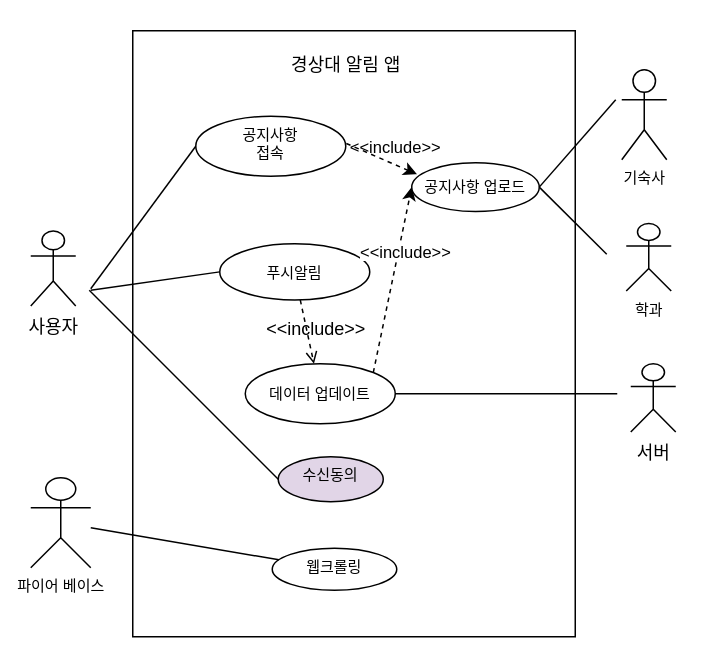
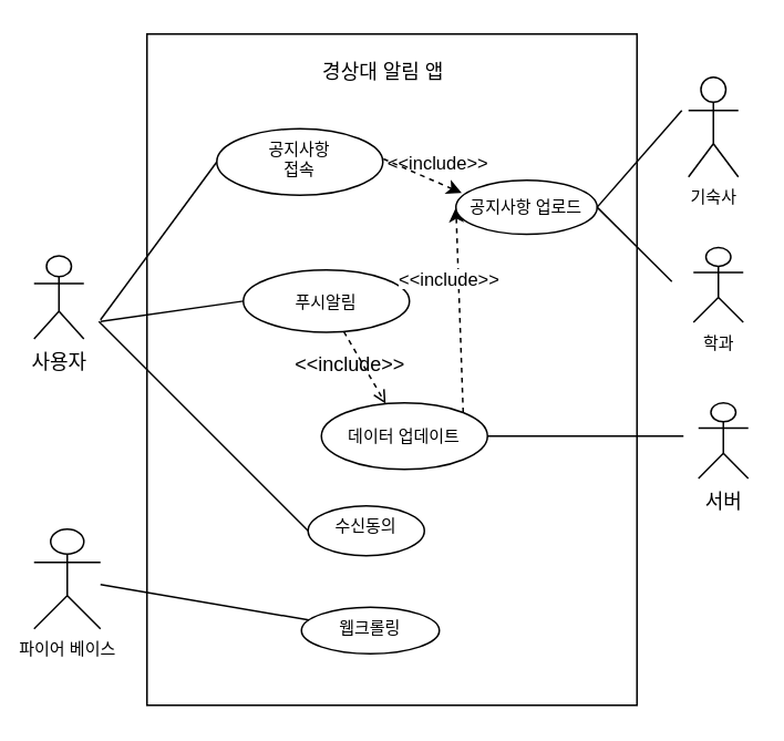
- <mxCell id="10" value="데이터 업데이트" style="ellipse;whiteSpace=wrap;html=1;rounded=0;sketch=0;fontSize=10;" parent="1" vertex="1"><mxGeometry x="163" y="242" width="100" height="40" as="geometry" /></mxCell>
+ <mxCell id="10" value="데이터 업데이트" style="ellipse;whiteSpace=wrap;html=1;rounded=0;sketch=0;fontSize=10;" parent="1" vertex="1"><mxGeometry x="193" y="242" width="100" height="40" as="geometry" /></mxCell>
- <mxCell id="15" value="수신동의" style="ellipse;whiteSpace=wrap;html=1;verticalAlign=top;fontSize=10;fillColor=#e1d5e7;" parent="1" vertex="1"><mxGeometry x="185" y="304" width="70" height="30" as="geometry" /></mxCell>
+ <mxCell id="15" value="수신동의" style="ellipse;whiteSpace=wrap;html=1;verticalAlign=top;fontSize=10;" parent="1" vertex="1"><mxGeometry x="185" y="304" width="70" height="30" as="geometry" /></mxCell>
